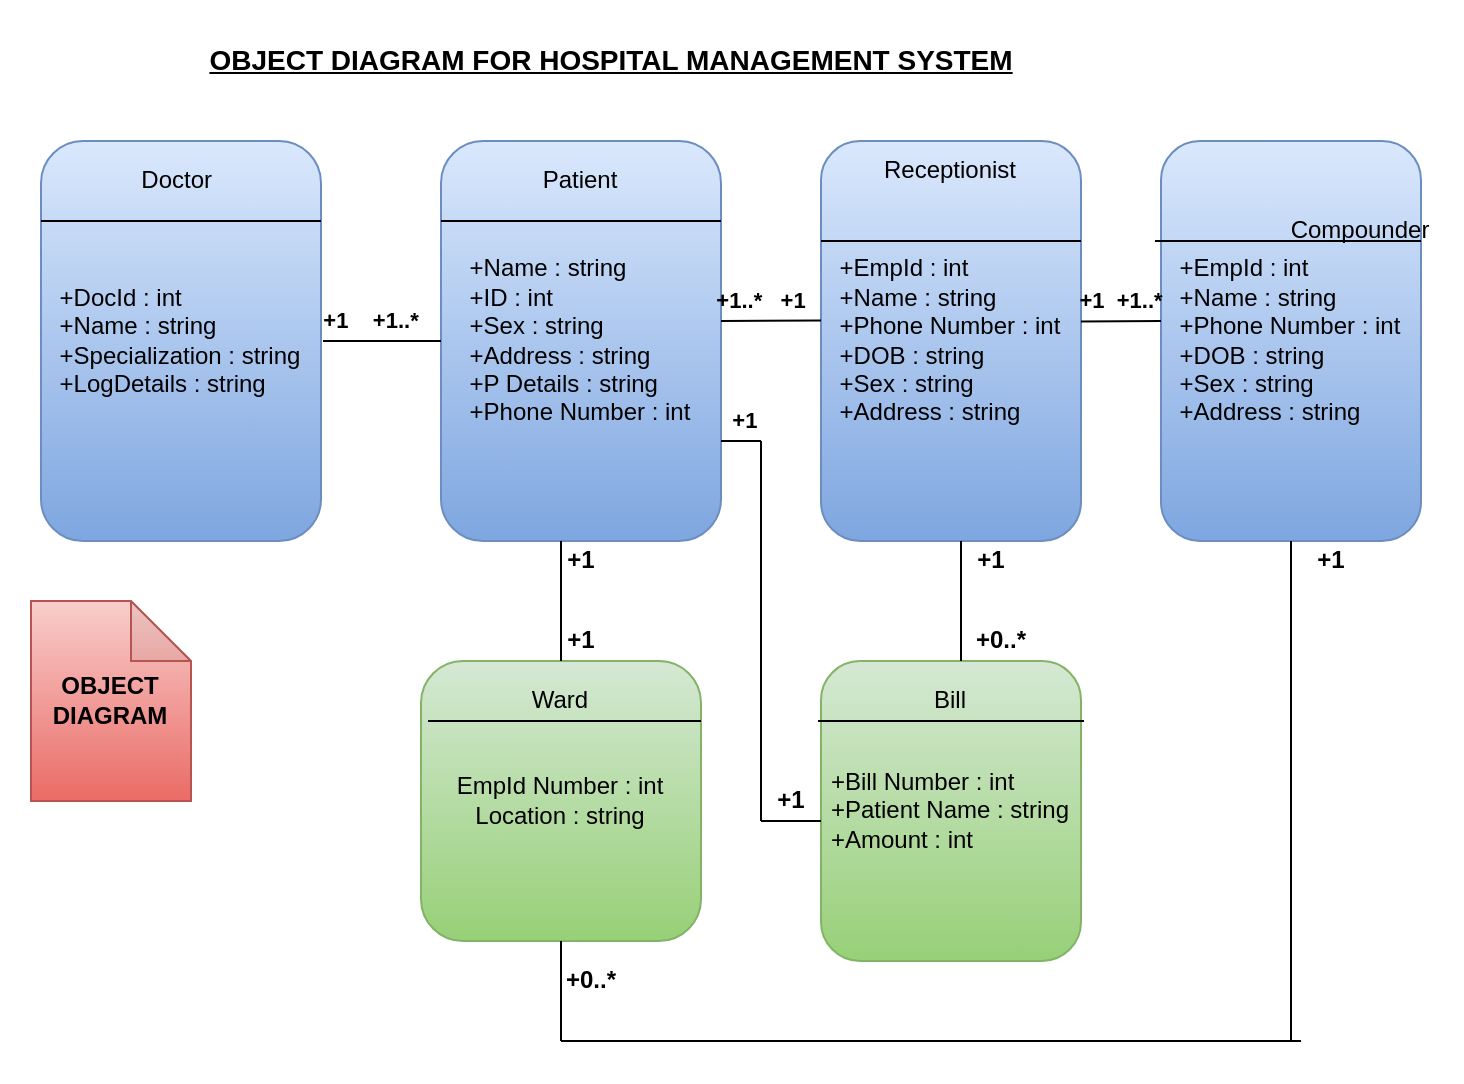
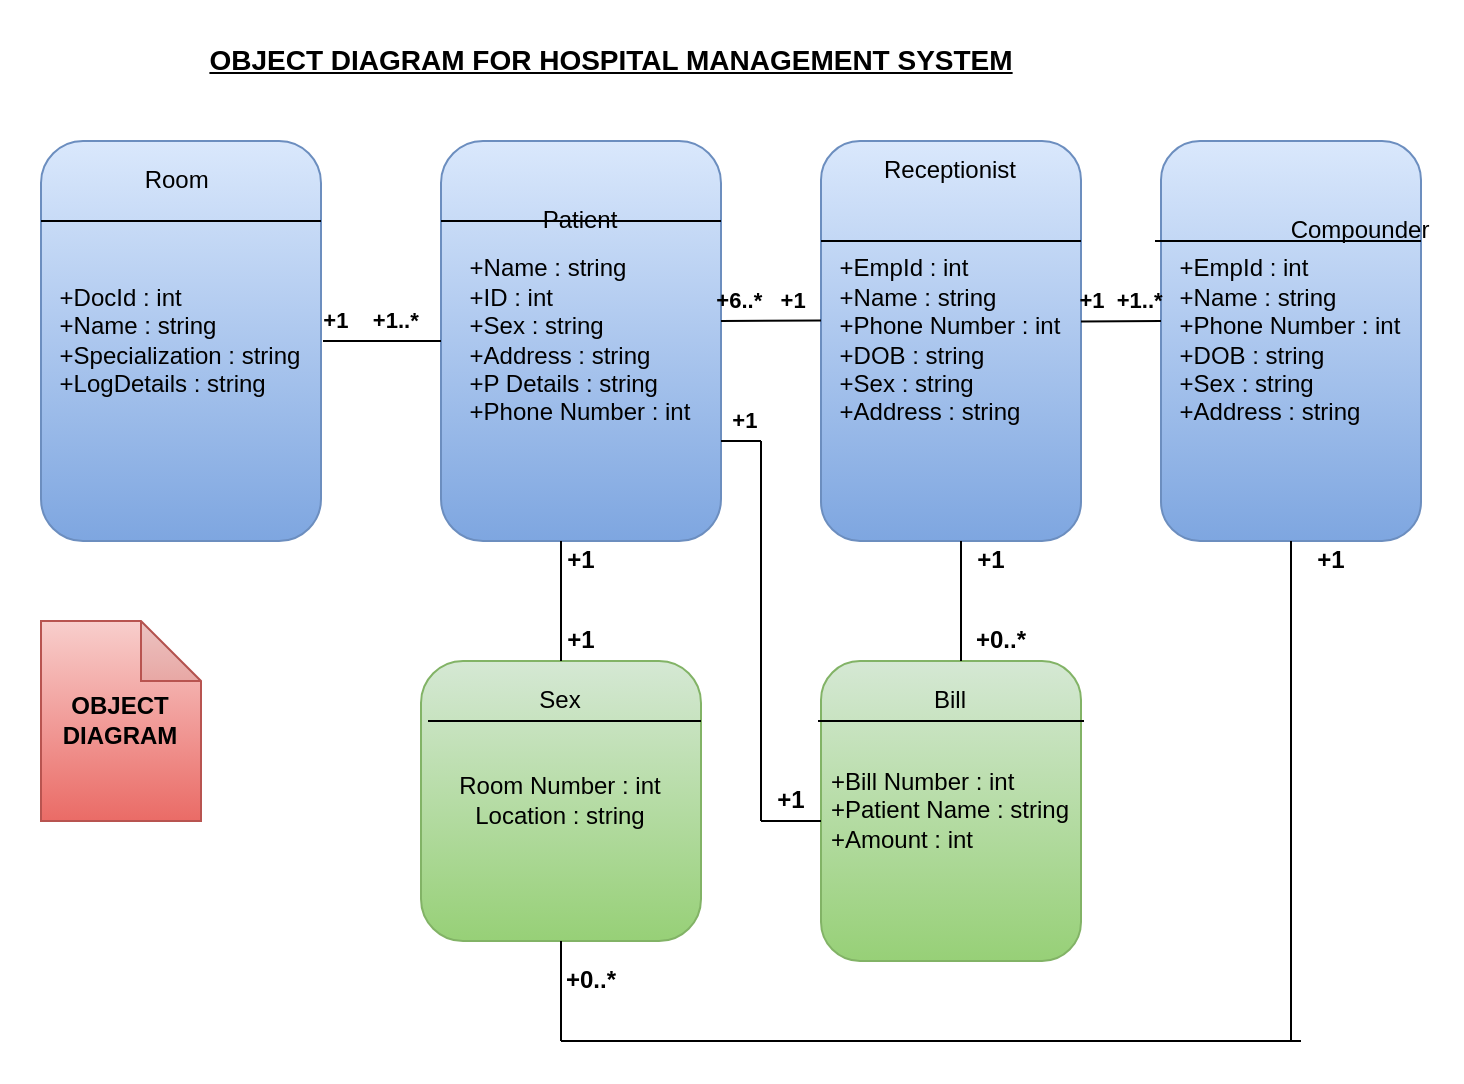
- <mxCell id="22" value="Doctor&amp;nbsp;" style="text;html=1;strokeColor=none;fillColor=none;align=center;verticalAlign=middle;whiteSpace=wrap;rounded=0;" vertex="1" parent="1"><mxGeometry x="70" y="80" width="40" height="20" as="geometry" /></mxCell>
+ <mxCell id="22" value="Room&amp;nbsp;" style="text;html=1;strokeColor=none;fillColor=none;align=center;verticalAlign=middle;whiteSpace=wrap;rounded=0;" vertex="1" parent="1"><mxGeometry x="70" y="80" width="40" height="20" as="geometry" /></mxCell>
- <mxCell id="23" value="Patient" style="text;html=1;strokeColor=none;fillColor=none;align=center;verticalAlign=middle;whiteSpace=wrap;rounded=0;" vertex="1" parent="1"><mxGeometry x="270" y="80" width="40" height="20" as="geometry" /></mxCell>
+ <mxCell id="23" value="Patient" style="text;html=1;strokeColor=none;fillColor=none;align=center;verticalAlign=middle;whiteSpace=wrap;rounded=0;" vertex="1" parent="1"><mxGeometry x="270" y="100" width="40" height="20" as="geometry" /></mxCell>
- <mxCell id="34" value="&lt;font style=&quot;font-size: 11px&quot;&gt;&lt;b&gt;+1..*&amp;nbsp; &amp;nbsp;+1&lt;/b&gt;&lt;/font&gt;" style="text;html=1;align=center;verticalAlign=middle;resizable=0;points=[];autosize=1;" vertex="1" parent="1"><mxGeometry x="350" y="140" width="60" height="20" as="geometry" /></mxCell>
+ <mxCell id="34" value="&lt;font style=&quot;font-size: 11px&quot;&gt;&lt;b&gt;+6..*&amp;nbsp; &amp;nbsp;+1&lt;/b&gt;&lt;/font&gt;" style="text;html=1;align=center;verticalAlign=middle;resizable=0;points=[];autosize=1;" vertex="1" parent="1"><mxGeometry x="350" y="140" width="60" height="20" as="geometry" /></mxCell>
- <mxCell id="31" value="&lt;b&gt;OBJECT DIAGRAM&lt;/b&gt;" style="shape=note;whiteSpace=wrap;html=1;backgroundOutline=1;darkOpacity=0.05;gradientColor=#ea6b66;fillColor=#f8cecc;strokeColor=#b85450;" vertex="1" parent="1"><mxGeometry x="15" y="300" width="80" height="100" as="geometry" /></mxCell>
+ <mxCell id="31" value="&lt;b&gt;OBJECT DIAGRAM&lt;/b&gt;" style="shape=note;whiteSpace=wrap;html=1;backgroundOutline=1;darkOpacity=0.05;gradientColor=#ea6b66;fillColor=#f8cecc;strokeColor=#b85450;" vertex="1" parent="1"><mxGeometry x="20" y="310" width="80" height="100" as="geometry" /></mxCell>
- <mxCell id="27" value="Ward" style="text;html=1;strokeColor=none;fillColor=none;align=center;verticalAlign=middle;whiteSpace=wrap;rounded=0;" vertex="1" parent="1"><mxGeometry x="260" y="340" width="40" height="20" as="geometry" /></mxCell>
+ <mxCell id="27" value="Sex" style="text;html=1;strokeColor=none;fillColor=none;align=center;verticalAlign=middle;whiteSpace=wrap;rounded=0;" vertex="1" parent="1"><mxGeometry x="260" y="340" width="40" height="20" as="geometry" /></mxCell>
- <mxCell id="7" value="EmpId Number : int&lt;br&gt;Location : string" style="rounded=1;whiteSpace=wrap;html=1;gradientColor=#97d077;fillColor=#d5e8d4;strokeColor=#82b366;" vertex="1" parent="1"><mxGeometry x="210" y="330" width="140" height="140" as="geometry" /></mxCell>
+ <mxCell id="7" value="Room Number : int&lt;br&gt;Location : string" style="rounded=1;whiteSpace=wrap;html=1;gradientColor=#97d077;fillColor=#d5e8d4;strokeColor=#82b366;" vertex="1" parent="1"><mxGeometry x="210" y="330" width="140" height="140" as="geometry" /></mxCell>
